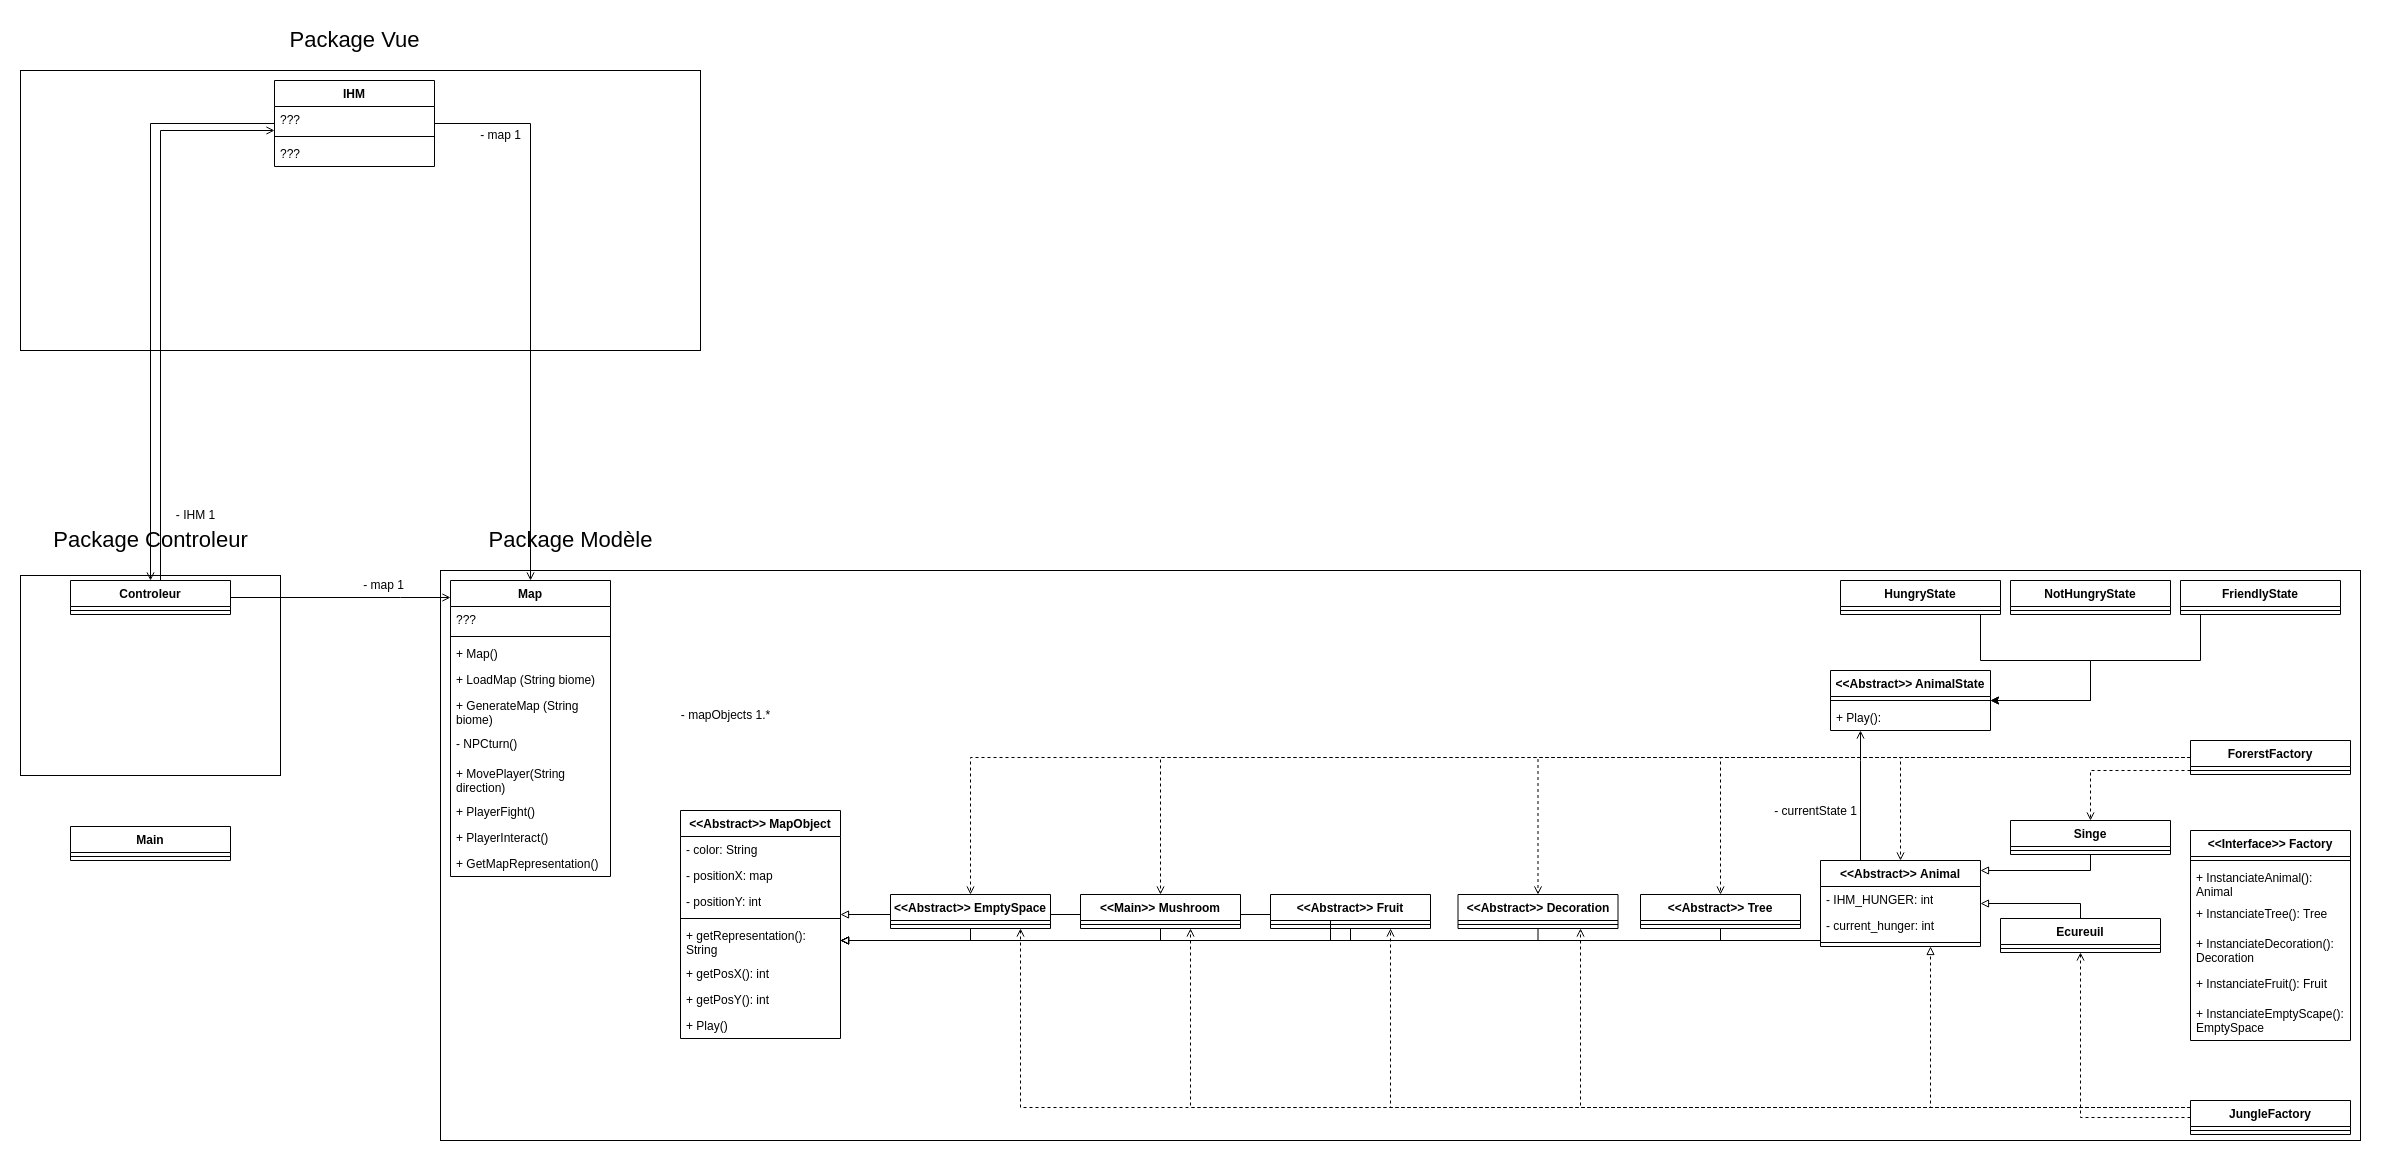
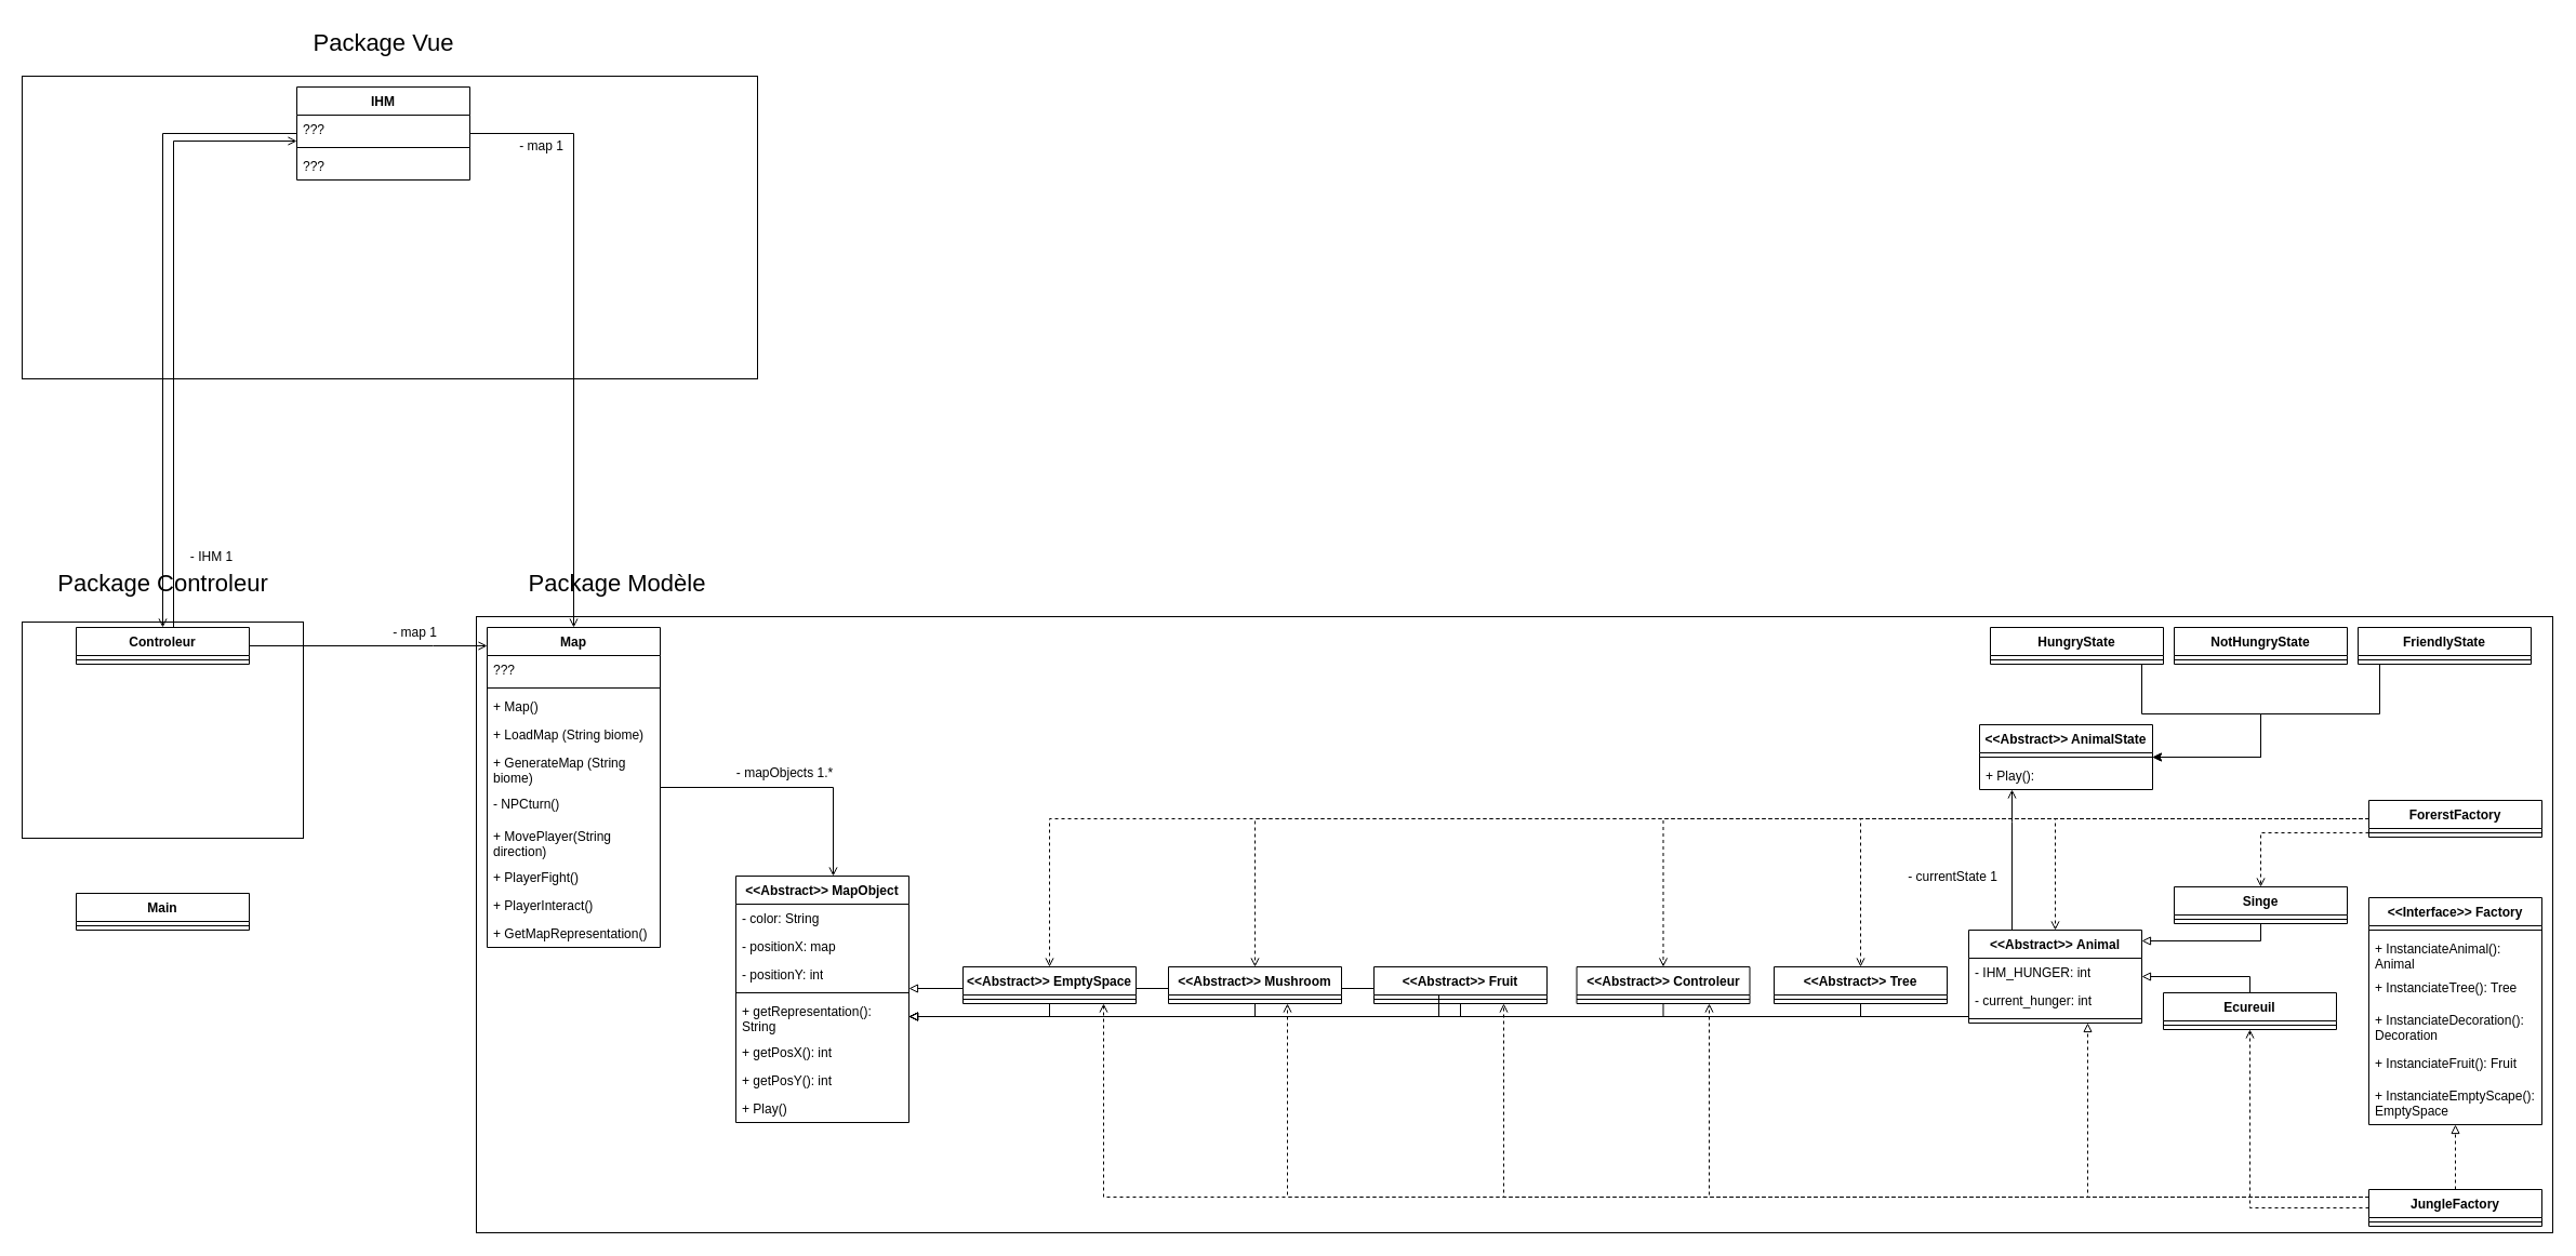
+ <mxCell id="10" style="edgeStyle=orthogonalEdgeStyle;rounded=0;orthogonalLoop=1;jettySize=auto;html=1;endArrow=open;endFill=0;" parent="1" source="11" target="49" edge="1"><mxGeometry relative="1" as="geometry"><Array as="points"><mxPoint x="770" y="728" /></Array></mxGeometry></mxCell>
- <mxCell id="79" value="- currentState 1" style="text;html=1;align=center;verticalAlign=middle;resizable=0;points=[];autosize=1;strokeColor=none;fillColor=none;" parent="1" vertex="1"><mxGeometry x="1760" y="796" width="110" height="30" as="geometry" /></mxCell>
+ <mxCell id="79" value="- currentState 1" style="text;html=1;align=center;verticalAlign=middle;resizable=0;points=[];autosize=1;strokeColor=none;fillColor=none;" parent="1" vertex="1"><mxGeometry x="1750" y="796" width="110" height="30" as="geometry" /></mxCell>
- <mxCell id="59" value="&amp;lt;&amp;lt;Main&amp;gt;&amp;gt;&amp;nbsp;Mushroom" style="swimlane;fontStyle=1;align=center;verticalAlign=top;childLayout=stackLayout;horizontal=1;startSize=26;horizontalStack=0;resizeParent=1;resizeParentMax=0;resizeLast=0;collapsible=1;marginBottom=0;whiteSpace=wrap;html=1;" parent="1" vertex="1"><mxGeometry x="1080" y="894" width="160" height="34" as="geometry" /></mxCell>
+ <mxCell id="59" value="&amp;lt;&amp;lt;Abstract&amp;gt;&amp;gt;&amp;nbsp;Mushroom" style="swimlane;fontStyle=1;align=center;verticalAlign=top;childLayout=stackLayout;horizontal=1;startSize=26;horizontalStack=0;resizeParent=1;resizeParentMax=0;resizeLast=0;collapsible=1;marginBottom=0;whiteSpace=wrap;html=1;" parent="1" vertex="1"><mxGeometry x="1080" y="894" width="160" height="34" as="geometry" /></mxCell>
- <mxCell id="41" value="&amp;lt;&amp;lt;Abstract&amp;gt;&amp;gt;&amp;nbsp;Decoration" style="swimlane;fontStyle=1;align=center;verticalAlign=top;childLayout=stackLayout;horizontal=1;startSize=26;horizontalStack=0;resizeParent=1;resizeParentMax=0;resizeLast=0;collapsible=1;marginBottom=0;whiteSpace=wrap;html=1;" parent="1" vertex="1"><mxGeometry x="1457.5" y="894" width="160" height="34" as="geometry"><mxRectangle x="1900" y="751" width="100" height="30" as="alternateBounds" /></mxGeometry></mxCell>
+ <mxCell id="41" value="&amp;lt;&amp;lt;Abstract&amp;gt;&amp;gt;&amp;nbsp;Controleur" style="swimlane;fontStyle=1;align=center;verticalAlign=top;childLayout=stackLayout;horizontal=1;startSize=26;horizontalStack=0;resizeParent=1;resizeParentMax=0;resizeLast=0;collapsible=1;marginBottom=0;whiteSpace=wrap;html=1;" parent="1" vertex="1"><mxGeometry x="1457.5" y="894" width="160" height="34" as="geometry"><mxRectangle x="1900" y="751" width="100" height="30" as="alternateBounds" /></mxGeometry></mxCell>
+ <mxCell id="22" style="edgeStyle=orthogonalEdgeStyle;rounded=0;orthogonalLoop=1;jettySize=auto;html=1;dashed=1;endArrow=block;endFill=0;" parent="1" source="29" target="69" edge="1"><mxGeometry relative="1" as="geometry" /></mxCell>
